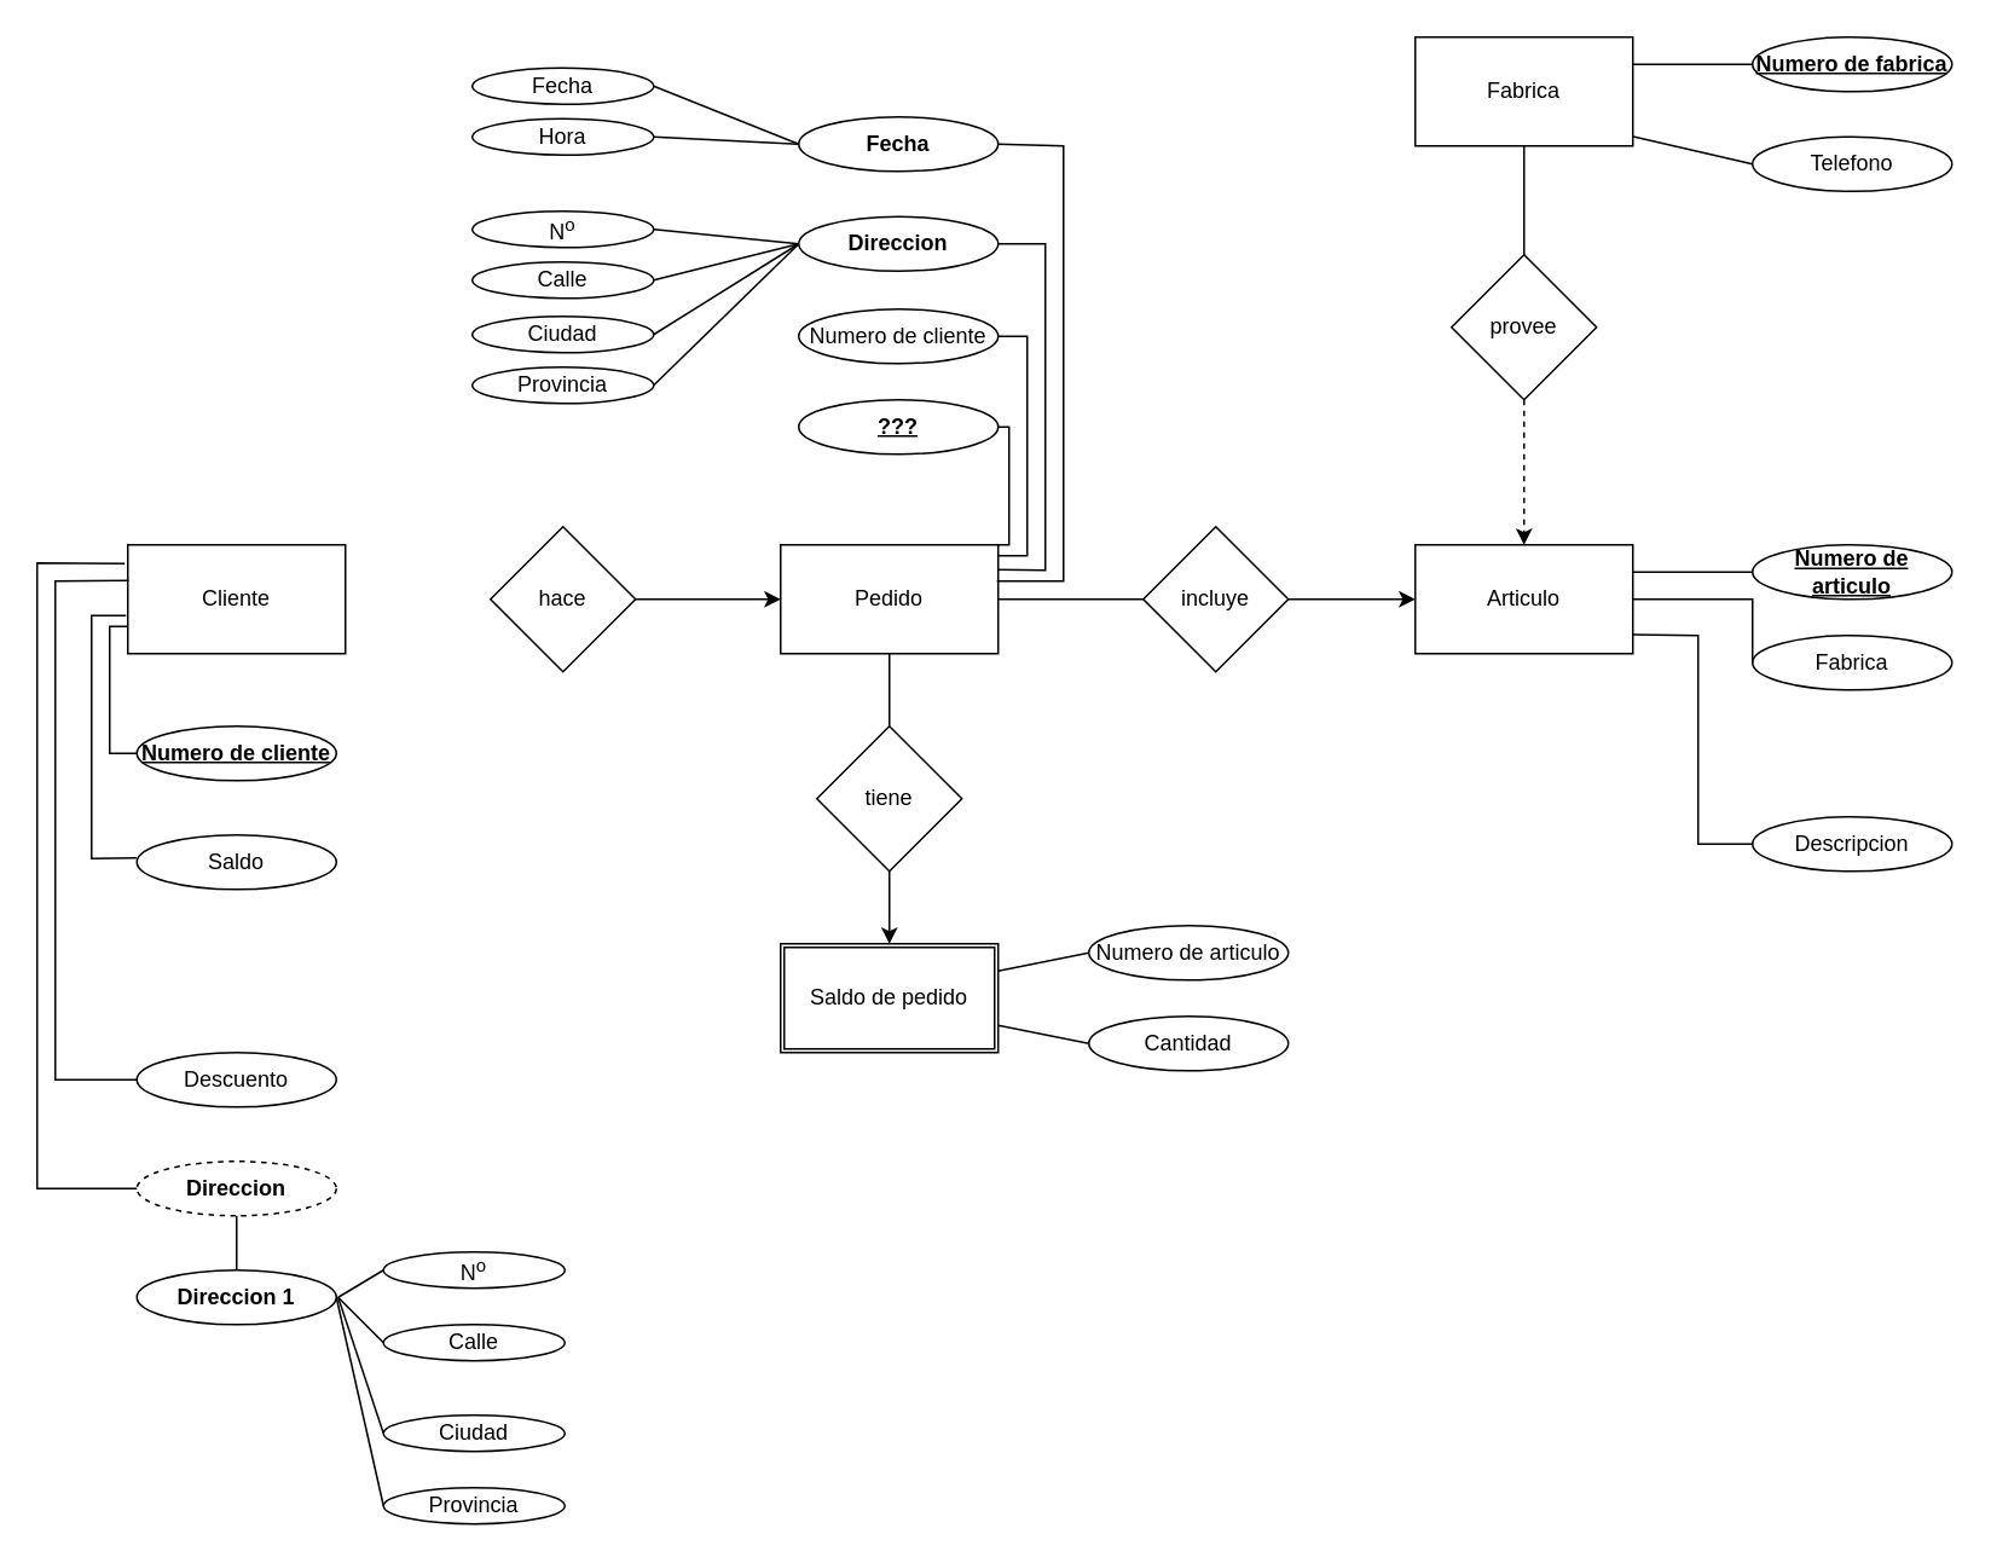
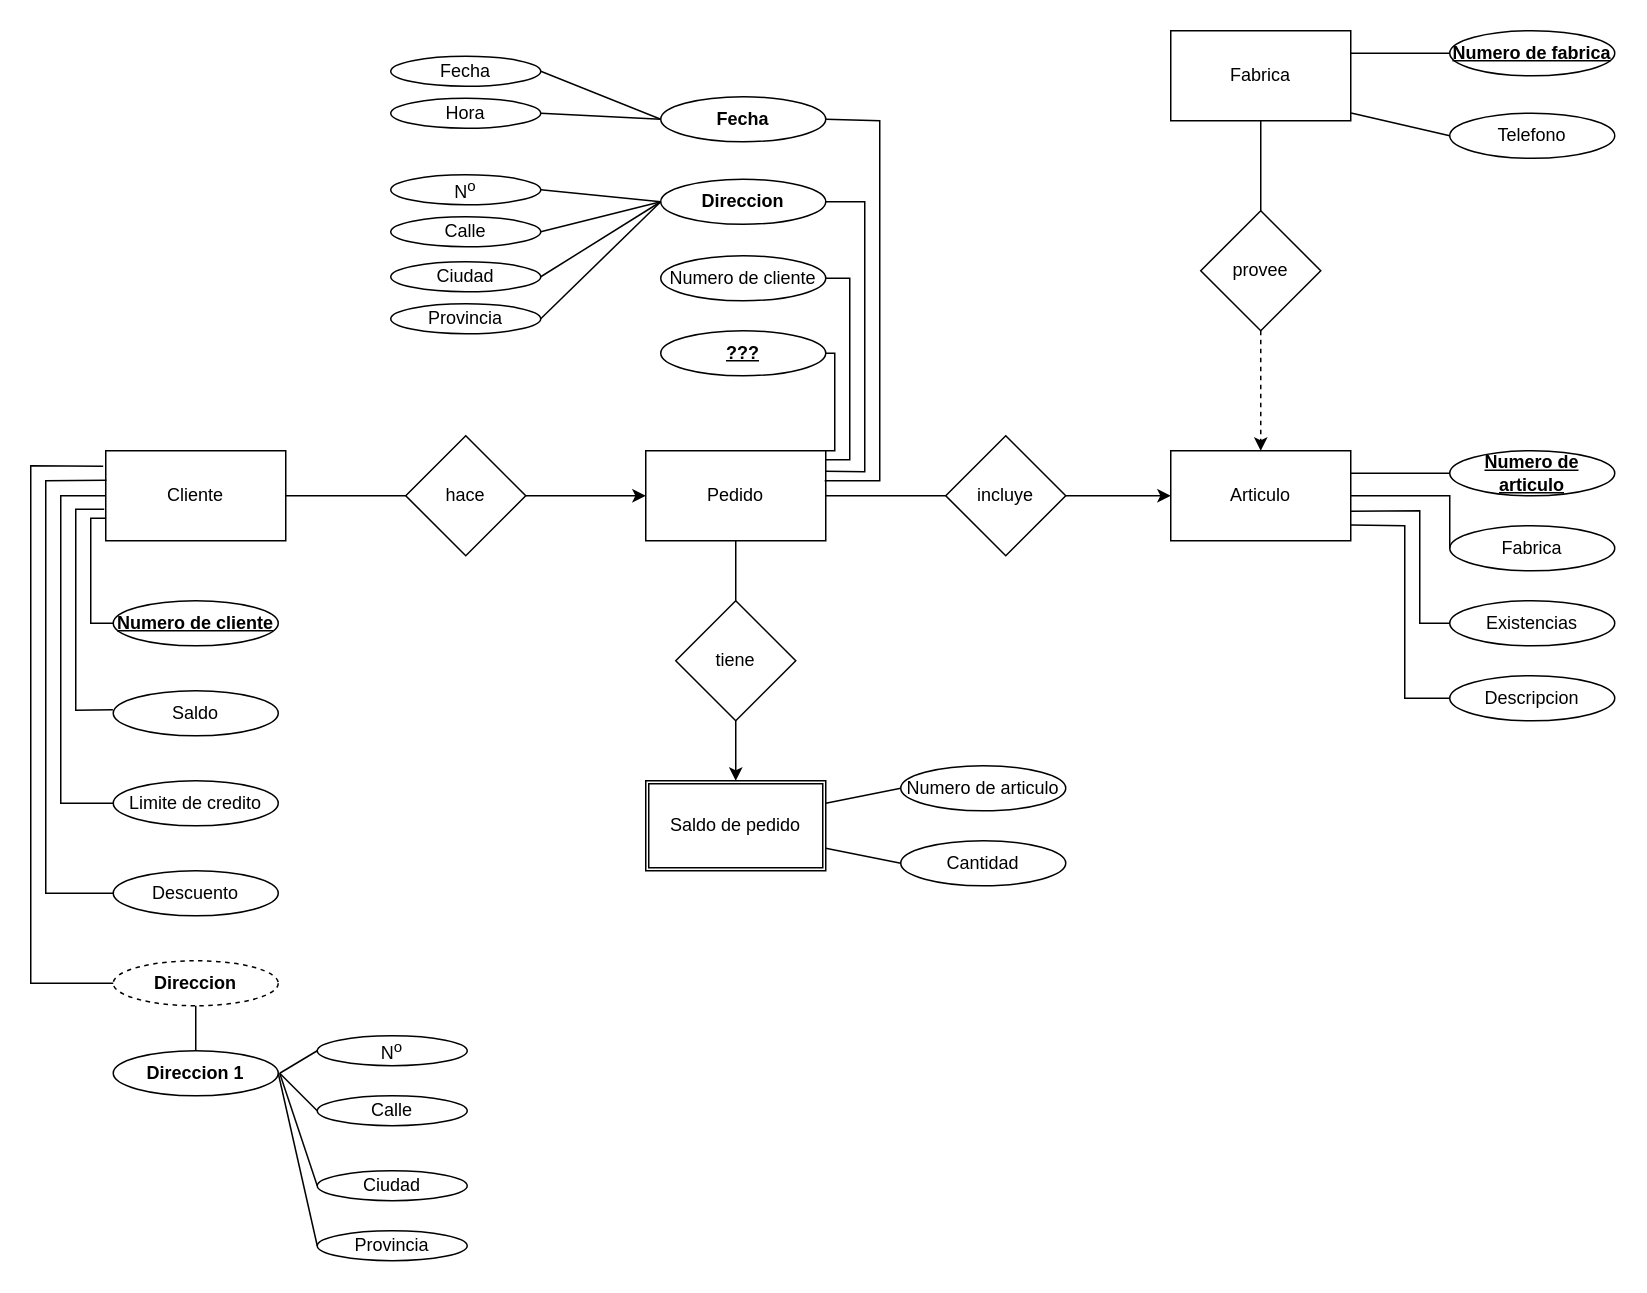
+ <mxCell id="16" value="" style="endArrow=none;html=1;rounded=0;entryX=0;entryY=0.5;entryDx=0;entryDy=0;exitX=1;exitY=0.5;exitDx=0;exitDy=0;" edge="1" parent="1" source="2" target="9"><mxGeometry relative="1" as="geometry"><mxPoint x="360" y="340" as="sourcePoint" /><mxPoint x="440" y="340" as="targetPoint" /></mxGeometry></mxCell>
+ <mxCell id="48" value="" style="endArrow=none;html=1;rounded=0;exitX=0.998;exitY=0.671;exitDx=0;exitDy=0;entryX=0;entryY=0.5;entryDx=0;entryDy=0;exitPerimeter=0;" edge="1" parent="1" source="3" target="42"><mxGeometry relative="1" as="geometry"><mxPoint x="910" y="340" as="sourcePoint" /><mxPoint x="976" y="375" as="targetPoint" /><Array as="points"><mxPoint x="946" y="340" /><mxPoint x="946" y="415" /></Array></mxGeometry></mxCell>
+ <mxCell id="42" value="Existencias" style="ellipse;whiteSpace=wrap;html=1;" vertex="1" parent="1"><mxGeometry x="966" y="400" width="110" height="30" as="geometry" /></mxCell>
+ <mxCell id="27" value="" style="endArrow=none;html=1;rounded=0;exitX=0;exitY=0.5;exitDx=0;exitDy=0;entryX=0;entryY=0.5;entryDx=0;entryDy=0;" edge="1" parent="1" source="22" target="2"><mxGeometry width="50" height="50" relative="1" as="geometry"><mxPoint x="85" y="483" as="sourcePoint" /><mxPoint x="79" y="349" as="targetPoint" /><Array as="points"><mxPoint x="40" y="535" /><mxPoint x="40" y="330" /></Array></mxGeometry></mxCell>
+ <mxCell id="22" value="Limite de credito" style="ellipse;whiteSpace=wrap;html=1;" vertex="1" parent="1"><mxGeometry x="75" y="520" width="110" height="30" as="geometry" /></mxCell>
